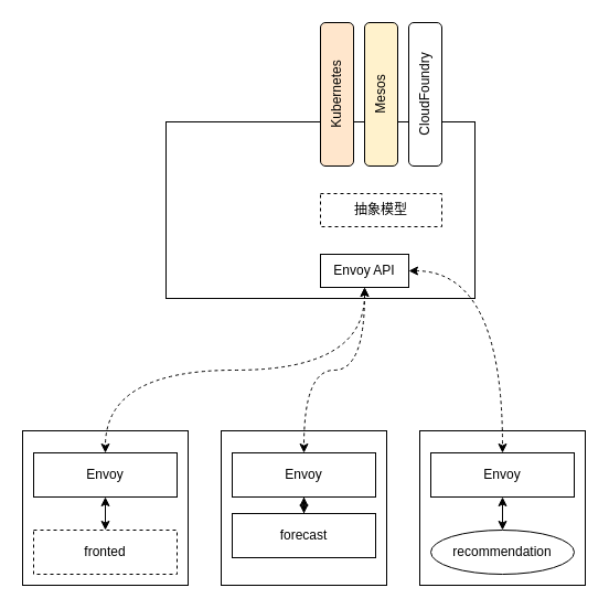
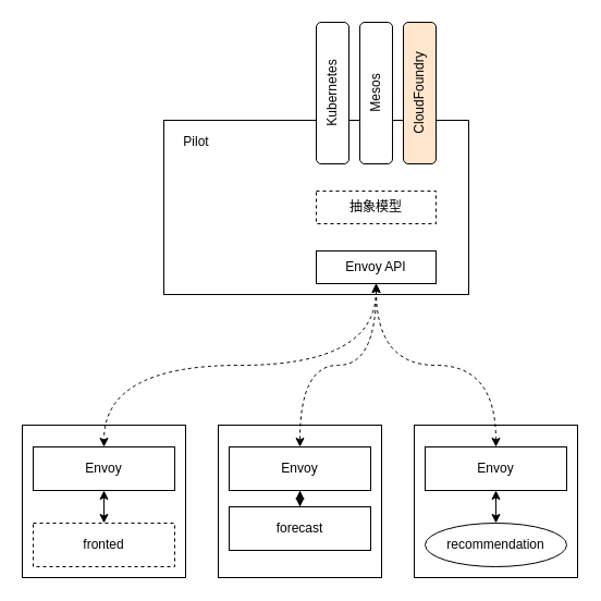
- <mxCell id="21" value="Kubernetes" style="rounded=1;whiteSpace=wrap;html=1;horizontal=0;fillColor=#ffe6cc;" vertex="1" parent="1"><mxGeometry x="290" y="20" width="30" height="130" as="geometry" /></mxCell>
+ <mxCell id="21" value="Kubernetes" style="rounded=1;whiteSpace=wrap;html=1;horizontal=0;" vertex="1" parent="1"><mxGeometry x="290" y="20" width="30" height="130" as="geometry" /></mxCell>
- <mxCell id="22" value="Mesos" style="rounded=1;whiteSpace=wrap;html=1;horizontal=0;fillColor=#fff2cc;" vertex="1" parent="1"><mxGeometry x="330" y="20" width="30" height="130" as="geometry" /></mxCell>
+ <mxCell id="22" value="Mesos" style="rounded=1;whiteSpace=wrap;html=1;horizontal=0;" vertex="1" parent="1"><mxGeometry x="330" y="20" width="30" height="130" as="geometry" /></mxCell>
- <mxCell id="23" value="CloudFoundry" style="rounded=1;whiteSpace=wrap;html=1;horizontal=0;" vertex="1" parent="1"><mxGeometry x="370" y="20" width="30" height="130" as="geometry" /></mxCell>
+ <mxCell id="23" value="CloudFoundry" style="rounded=1;whiteSpace=wrap;html=1;horizontal=0;fillColor=#ffe6cc;" vertex="1" parent="1"><mxGeometry x="370" y="20" width="30" height="130" as="geometry" /></mxCell>
+ <mxCell id="20" value="Pilot" style="text;html=1;strokeColor=none;fillColor=none;align=center;verticalAlign=middle;whiteSpace=wrap;rounded=0;" vertex="1" parent="1"><mxGeometry x="160" y="120" width="40" height="20" as="geometry" /></mxCell>
- <mxCell id="19" value="Envoy API" style="rounded=0;whiteSpace=wrap;html=1;" vertex="1" parent="1"><mxGeometry x="290" y="230" width="80" height="30" as="geometry" /></mxCell>
+ <mxCell id="19" value="Envoy API" style="rounded=0;whiteSpace=wrap;html=1;" vertex="1" parent="1"><mxGeometry x="290" y="230" width="110" height="30" as="geometry" /></mxCell>
